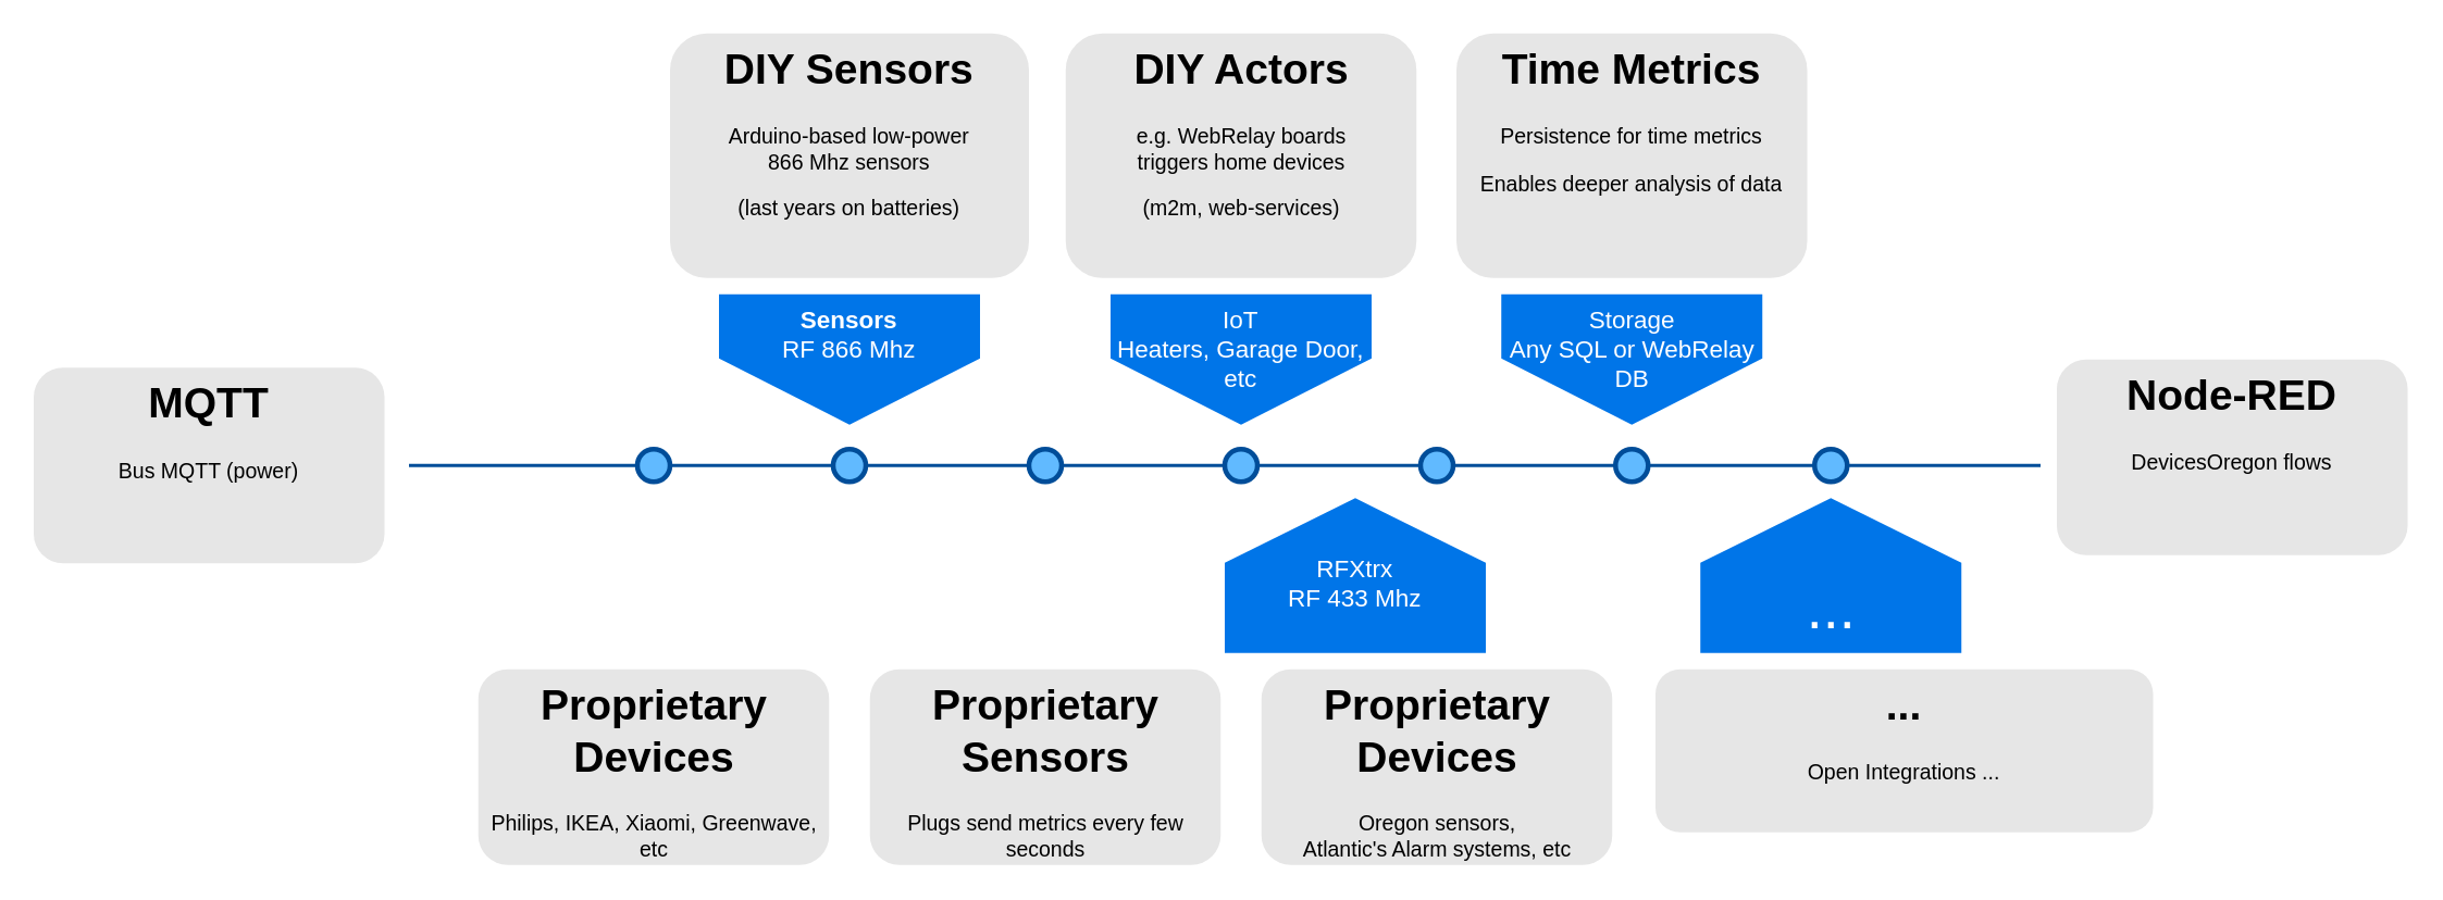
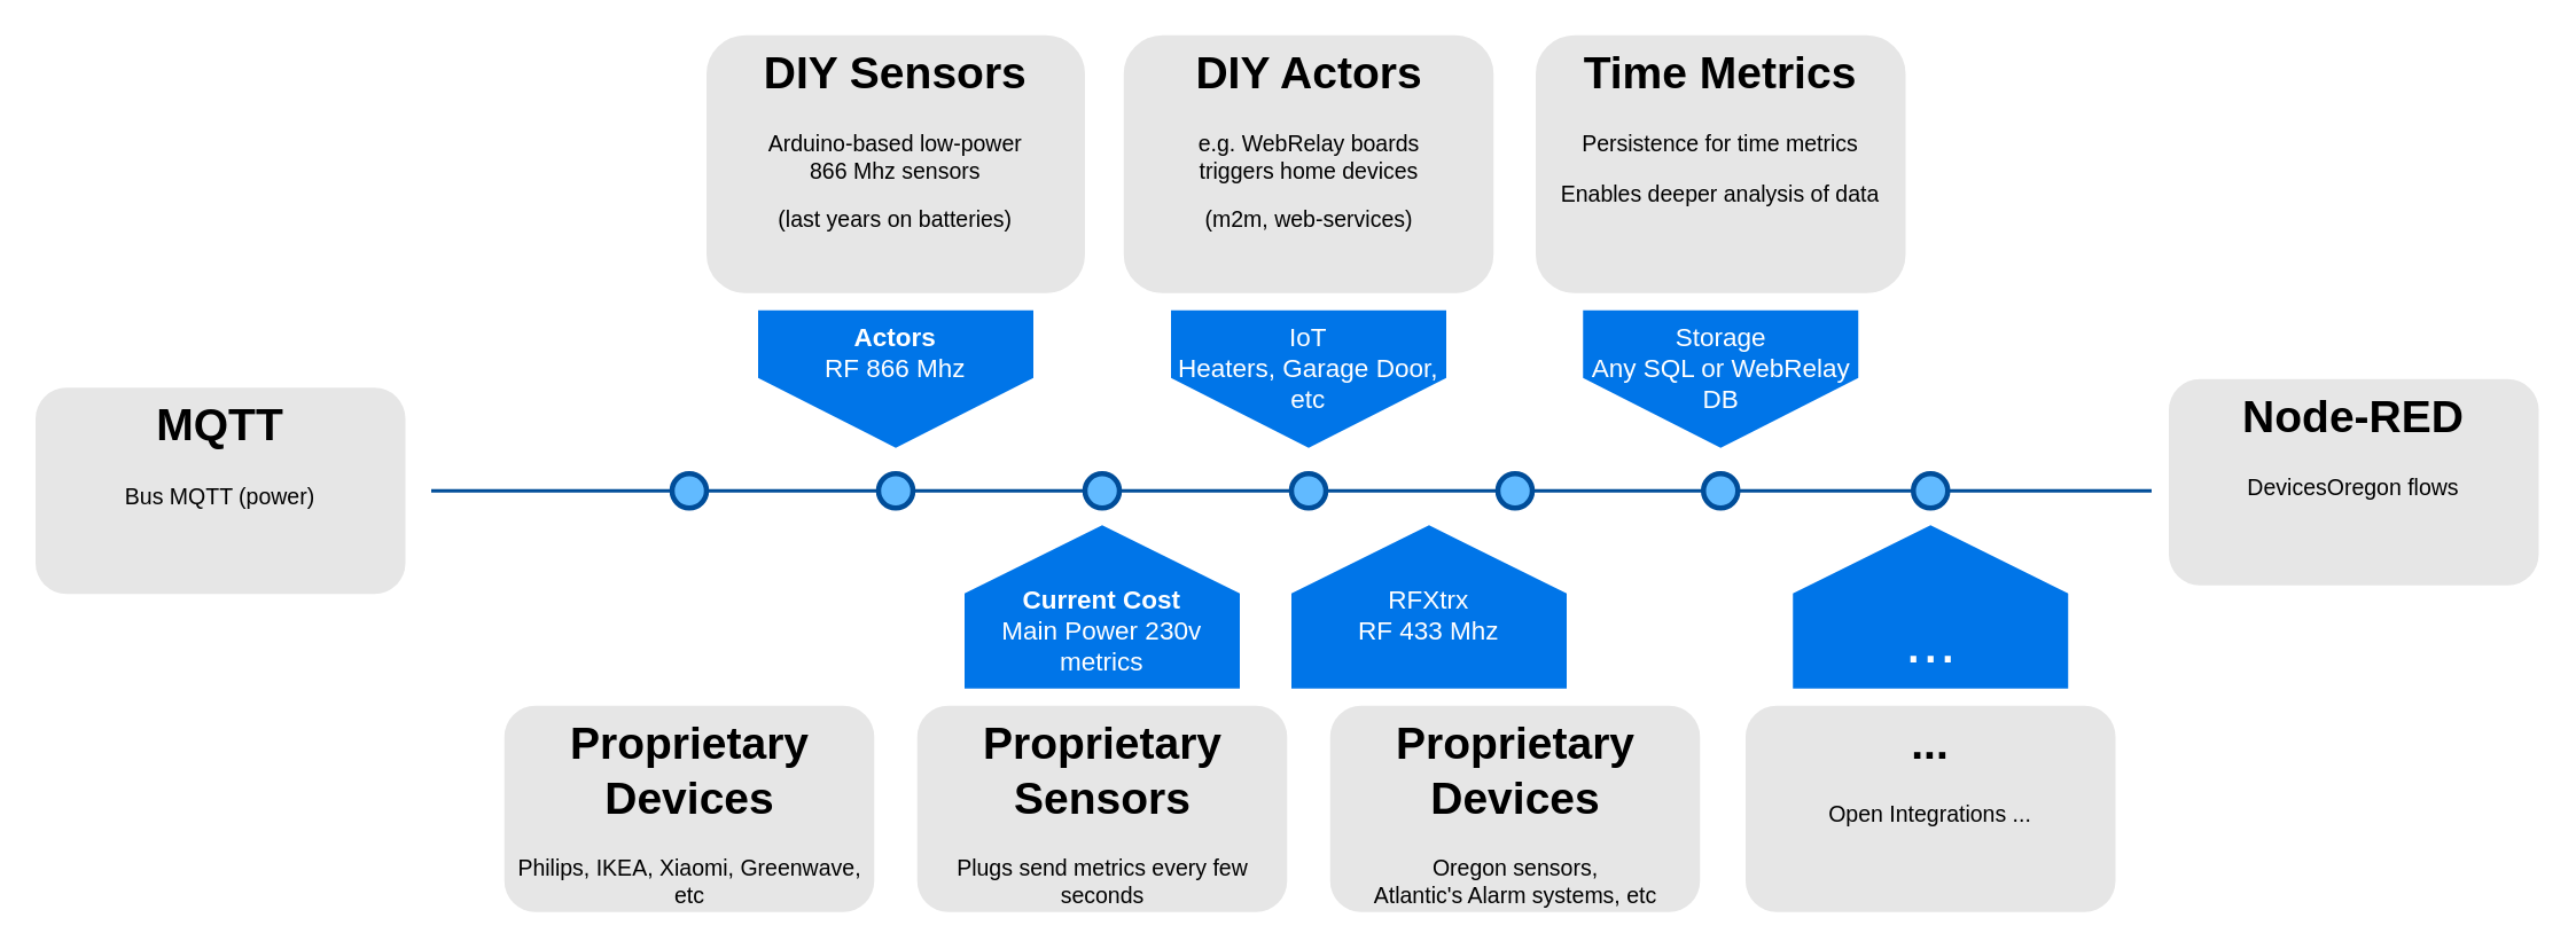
- <mxCell id="3" value="&lt;div&gt;&lt;b&gt;Sensors&lt;/b&gt;&lt;/div&gt;&lt;div&gt;RF 866 Mhz&lt;/div&gt;" style="shape=offPageConnector;whiteSpace=wrap;html=1;fillColor=#0075E8;fontSize=15;fontColor=#FFFFFF;size=0.509;verticalAlign=top;strokeColor=none;" parent="1" vertex="1"><mxGeometry x="440" y="180" width="160" height="80" as="geometry" /></mxCell>
+ <mxCell id="3" value="&lt;div&gt;&lt;b&gt;Actors&lt;/b&gt;&lt;/div&gt;&lt;div&gt;RF 866 Mhz&lt;/div&gt;" style="shape=offPageConnector;whiteSpace=wrap;html=1;fillColor=#0075E8;fontSize=15;fontColor=#FFFFFF;size=0.509;verticalAlign=top;strokeColor=none;" parent="1" vertex="1"><mxGeometry x="440" y="180" width="160" height="80" as="geometry" /></mxCell>
+ <mxCell id="5" value="&lt;div&gt;&lt;b&gt;Current Cost&lt;/b&gt;&lt;/div&gt;&lt;div&gt;Main Power 230v metrics&lt;br&gt;&lt;/div&gt;" style="shape=offPageConnector;whiteSpace=wrap;html=1;fillColor=#0075E8;fontSize=15;fontColor=#FFFFFF;size=0.418;flipV=1;verticalAlign=bottom;strokeColor=none;spacingBottom=4;" parent="1" vertex="1"><mxGeometry x="560" y="305" width="160" height="95" as="geometry" /></mxCell>
- <mxCell id="21" value="&lt;h1&gt;...&lt;/h1&gt;&lt;p&gt;Open Integrations ...&lt;br&gt;&lt;/p&gt;" style="text;html=1;spacing=5;spacingTop=-20;whiteSpace=wrap;overflow=hidden;strokeColor=none;strokeWidth=3;fillColor=#E6E6E6;fontSize=13;fontColor=#000000;align=center;rounded=1;" parent="1" vertex="1"><mxGeometry x="1014" y="410" width="305" height="100" as="geometry" /></mxCell>
+ <mxCell id="21" value="&lt;h1&gt;...&lt;/h1&gt;&lt;p&gt;Open Integrations ...&lt;br&gt;&lt;/p&gt;" style="text;html=1;spacing=5;spacingTop=-20;whiteSpace=wrap;overflow=hidden;strokeColor=none;strokeWidth=3;fillColor=#E6E6E6;fontSize=13;fontColor=#000000;align=center;rounded=1;" parent="1" vertex="1"><mxGeometry x="1014" y="410" width="215" height="120" as="geometry" /></mxCell>
